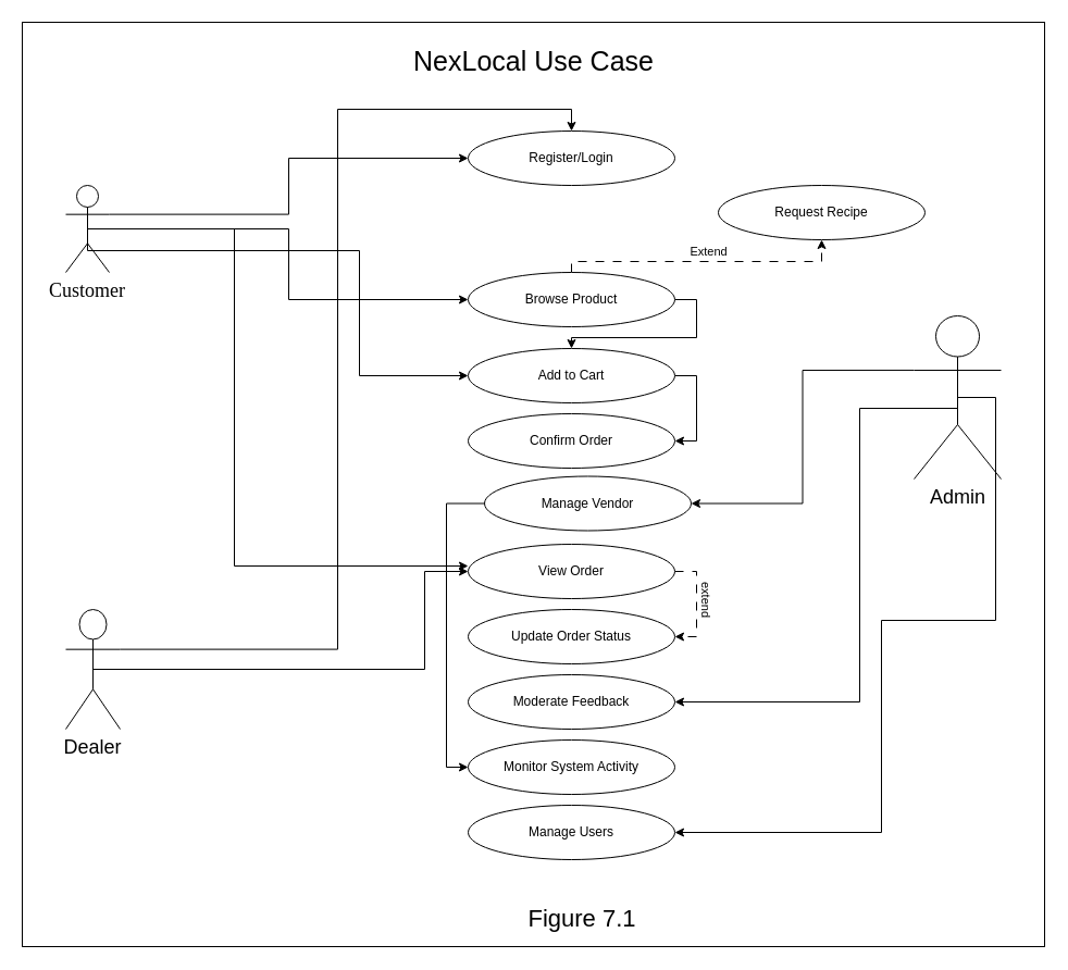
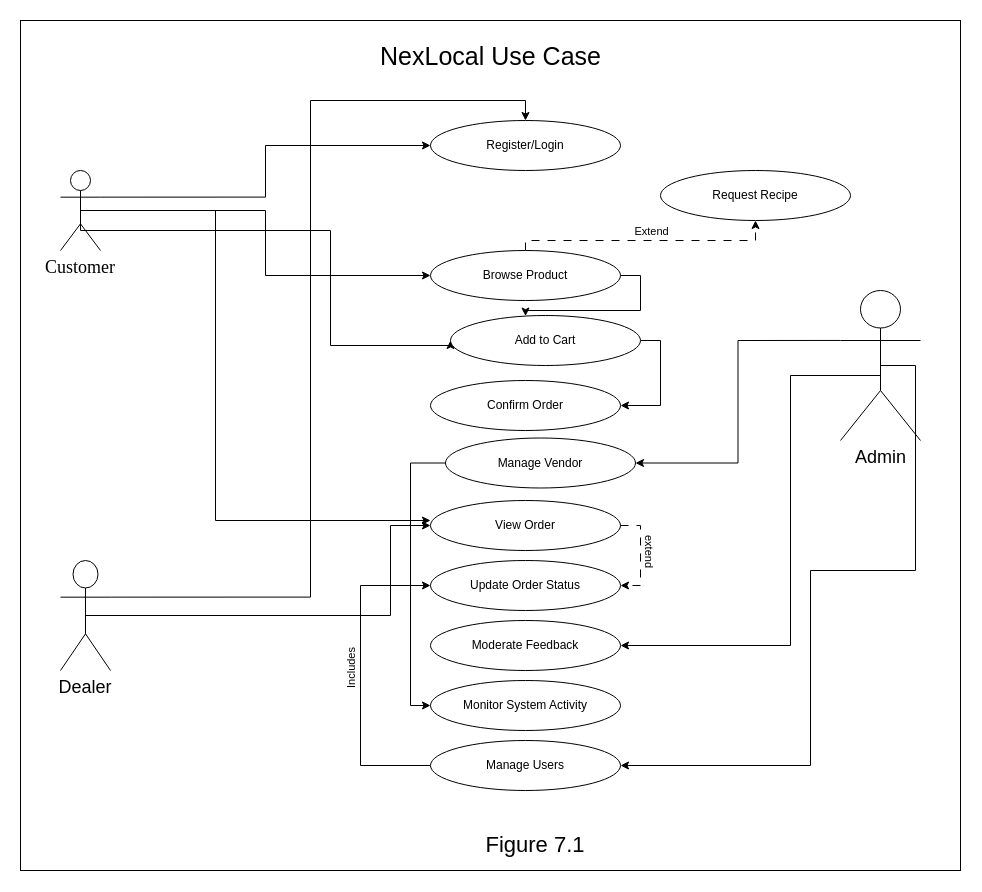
- <mxCell id="31" value="Add to Cart" style="ellipse;whiteSpace=wrap;html=1;" vertex="1" parent="1"><mxGeometry x="430" y="320" width="190" height="50" as="geometry" /></mxCell>
+ <mxCell id="31" value="Add to Cart" style="ellipse;whiteSpace=wrap;html=1;" vertex="1" parent="1"><mxGeometry x="450" y="315" width="190" height="50" as="geometry" /></mxCell>
+ <mxCell id="32" style="edgeStyle=orthogonalEdgeStyle;rounded=0;orthogonalLoop=1;jettySize=auto;html=1;exitX=0;exitY=0.5;exitDx=0;exitDy=0;entryX=0;entryY=0.5;entryDx=0;entryDy=0;" edge="1" parent="1" source="34" target="24"><mxGeometry relative="1" as="geometry"><Array as="points"><mxPoint x="360" y="765" /><mxPoint x="360" y="585" /></Array></mxGeometry></mxCell>
+ <mxCell id="33" value="Includes" style="edgeLabel;html=1;align=center;verticalAlign=middle;resizable=0;points=[];horizontal=0;" vertex="1" connectable="0" parent="32"><mxGeometry x="0.142" y="2" relative="1" as="geometry"><mxPoint x="-8" y="17" as="offset" /></mxGeometry></mxCell>
